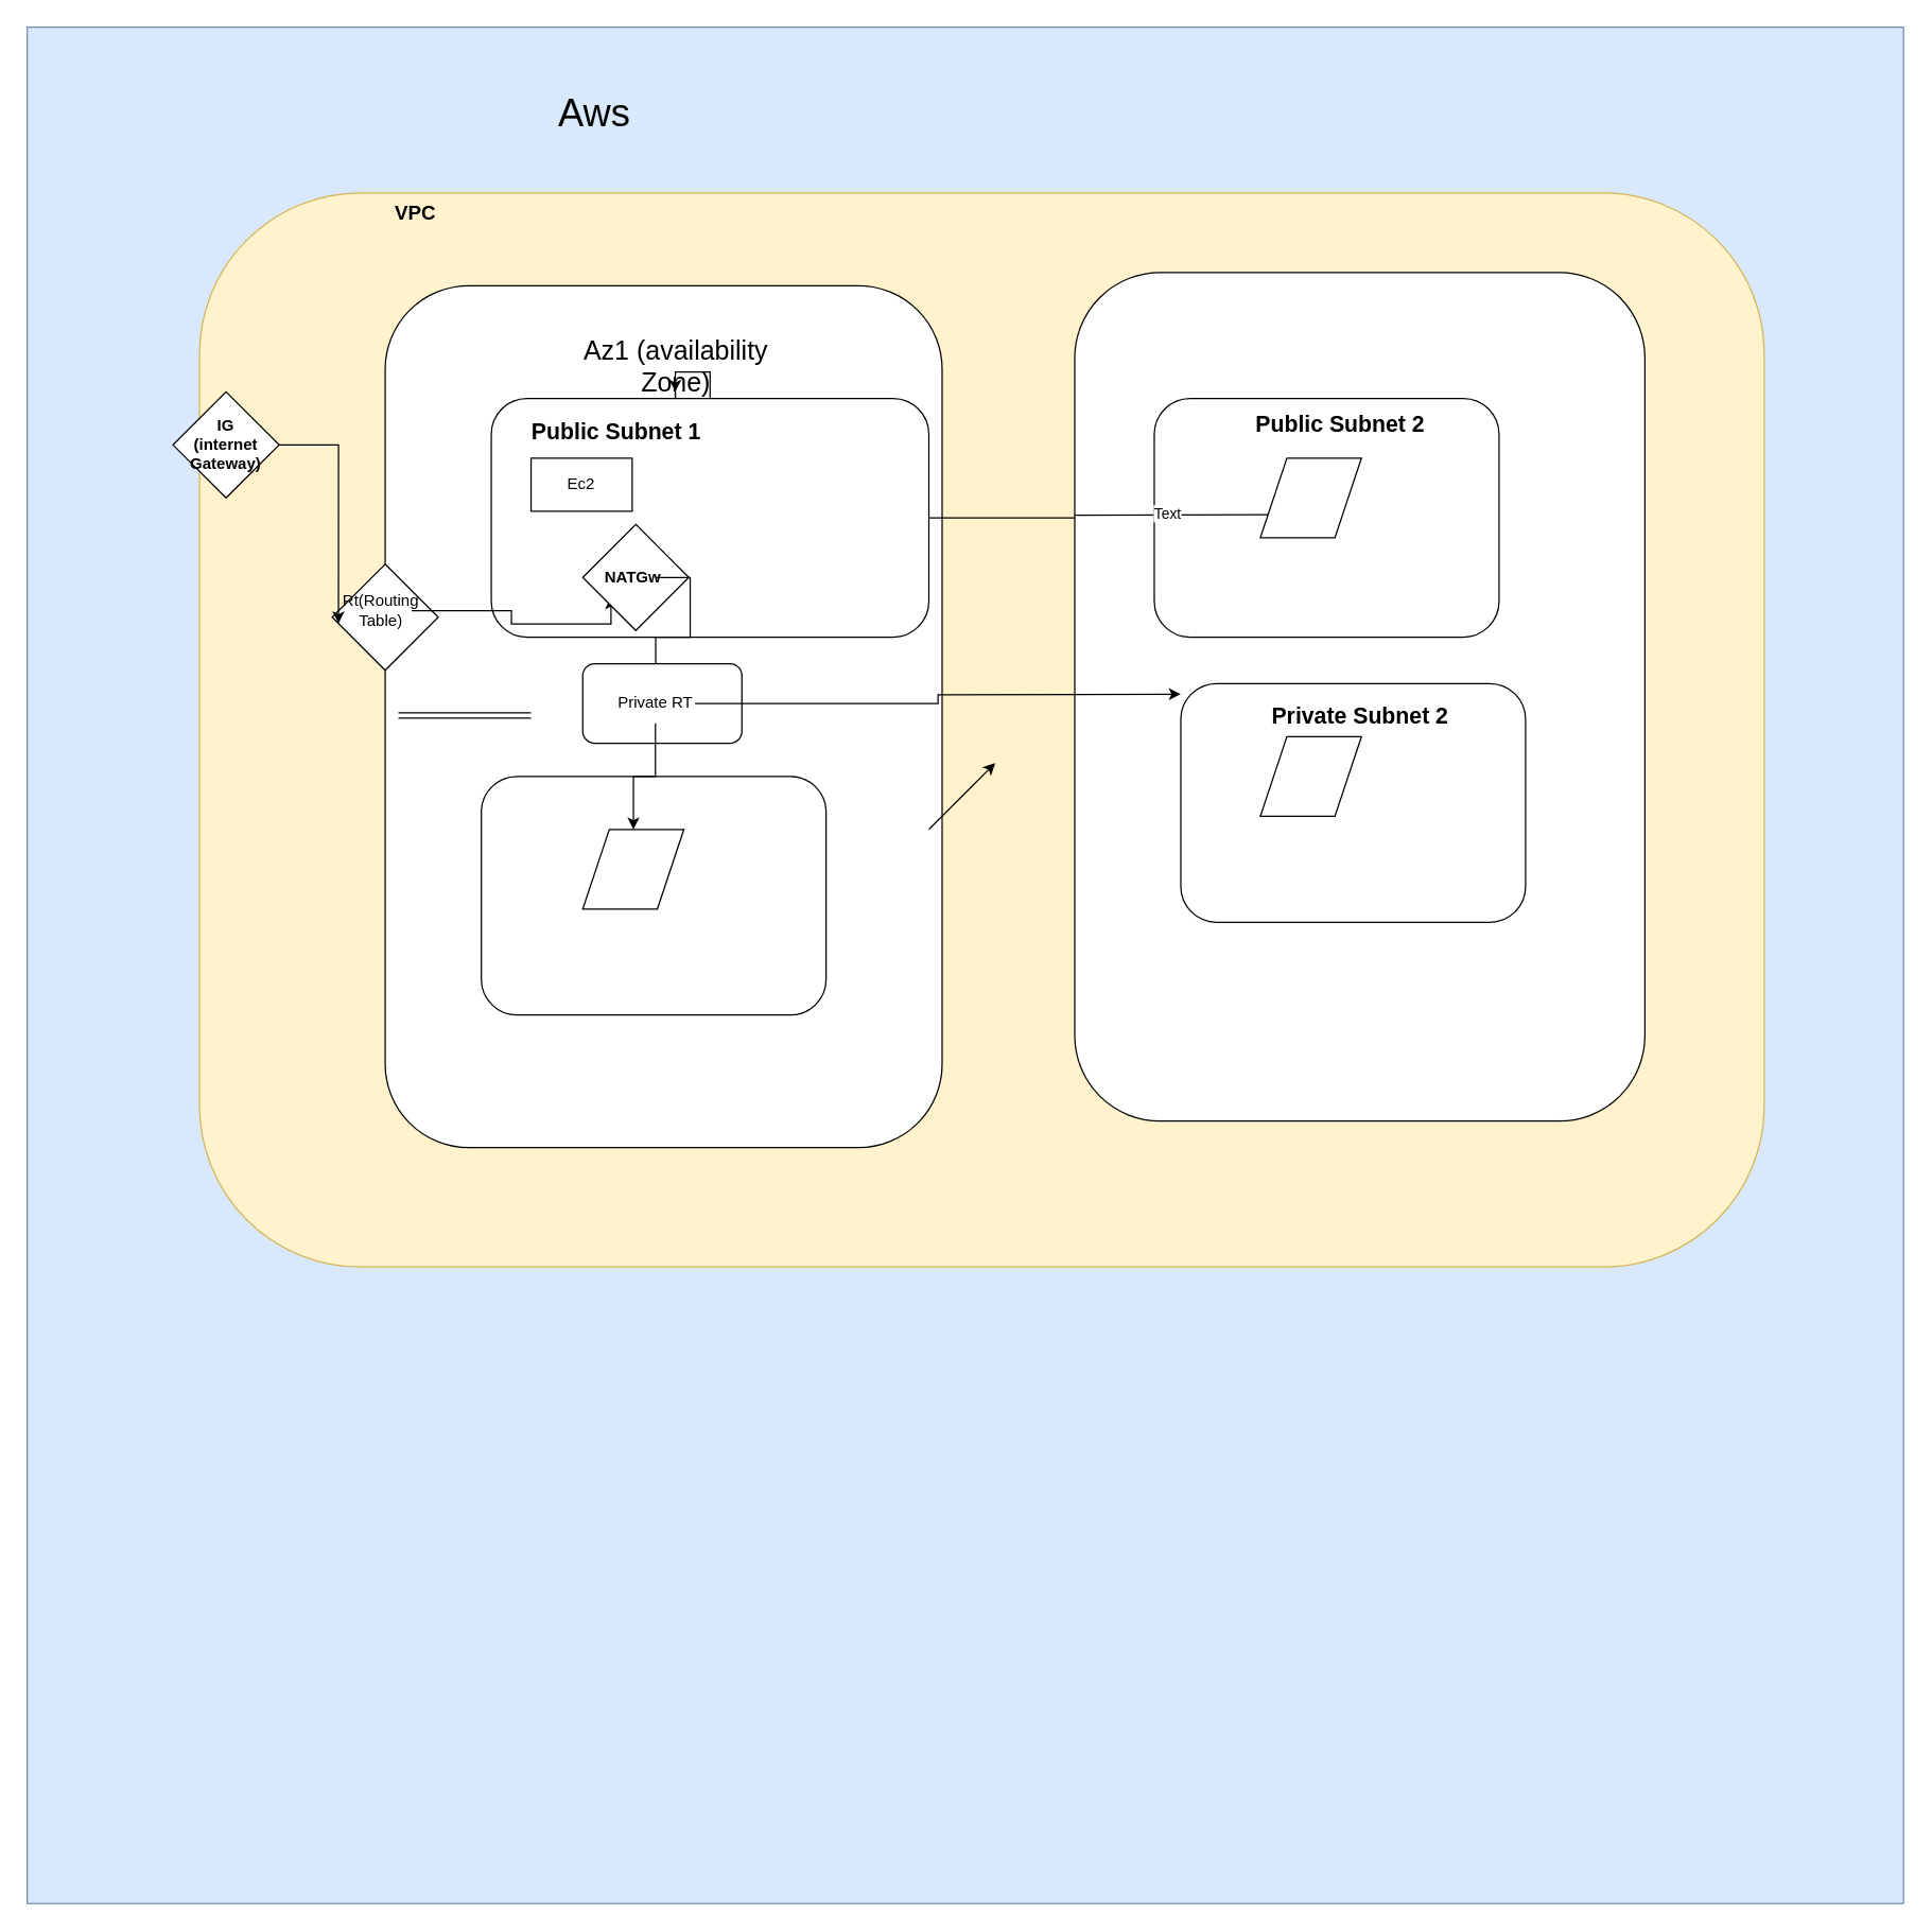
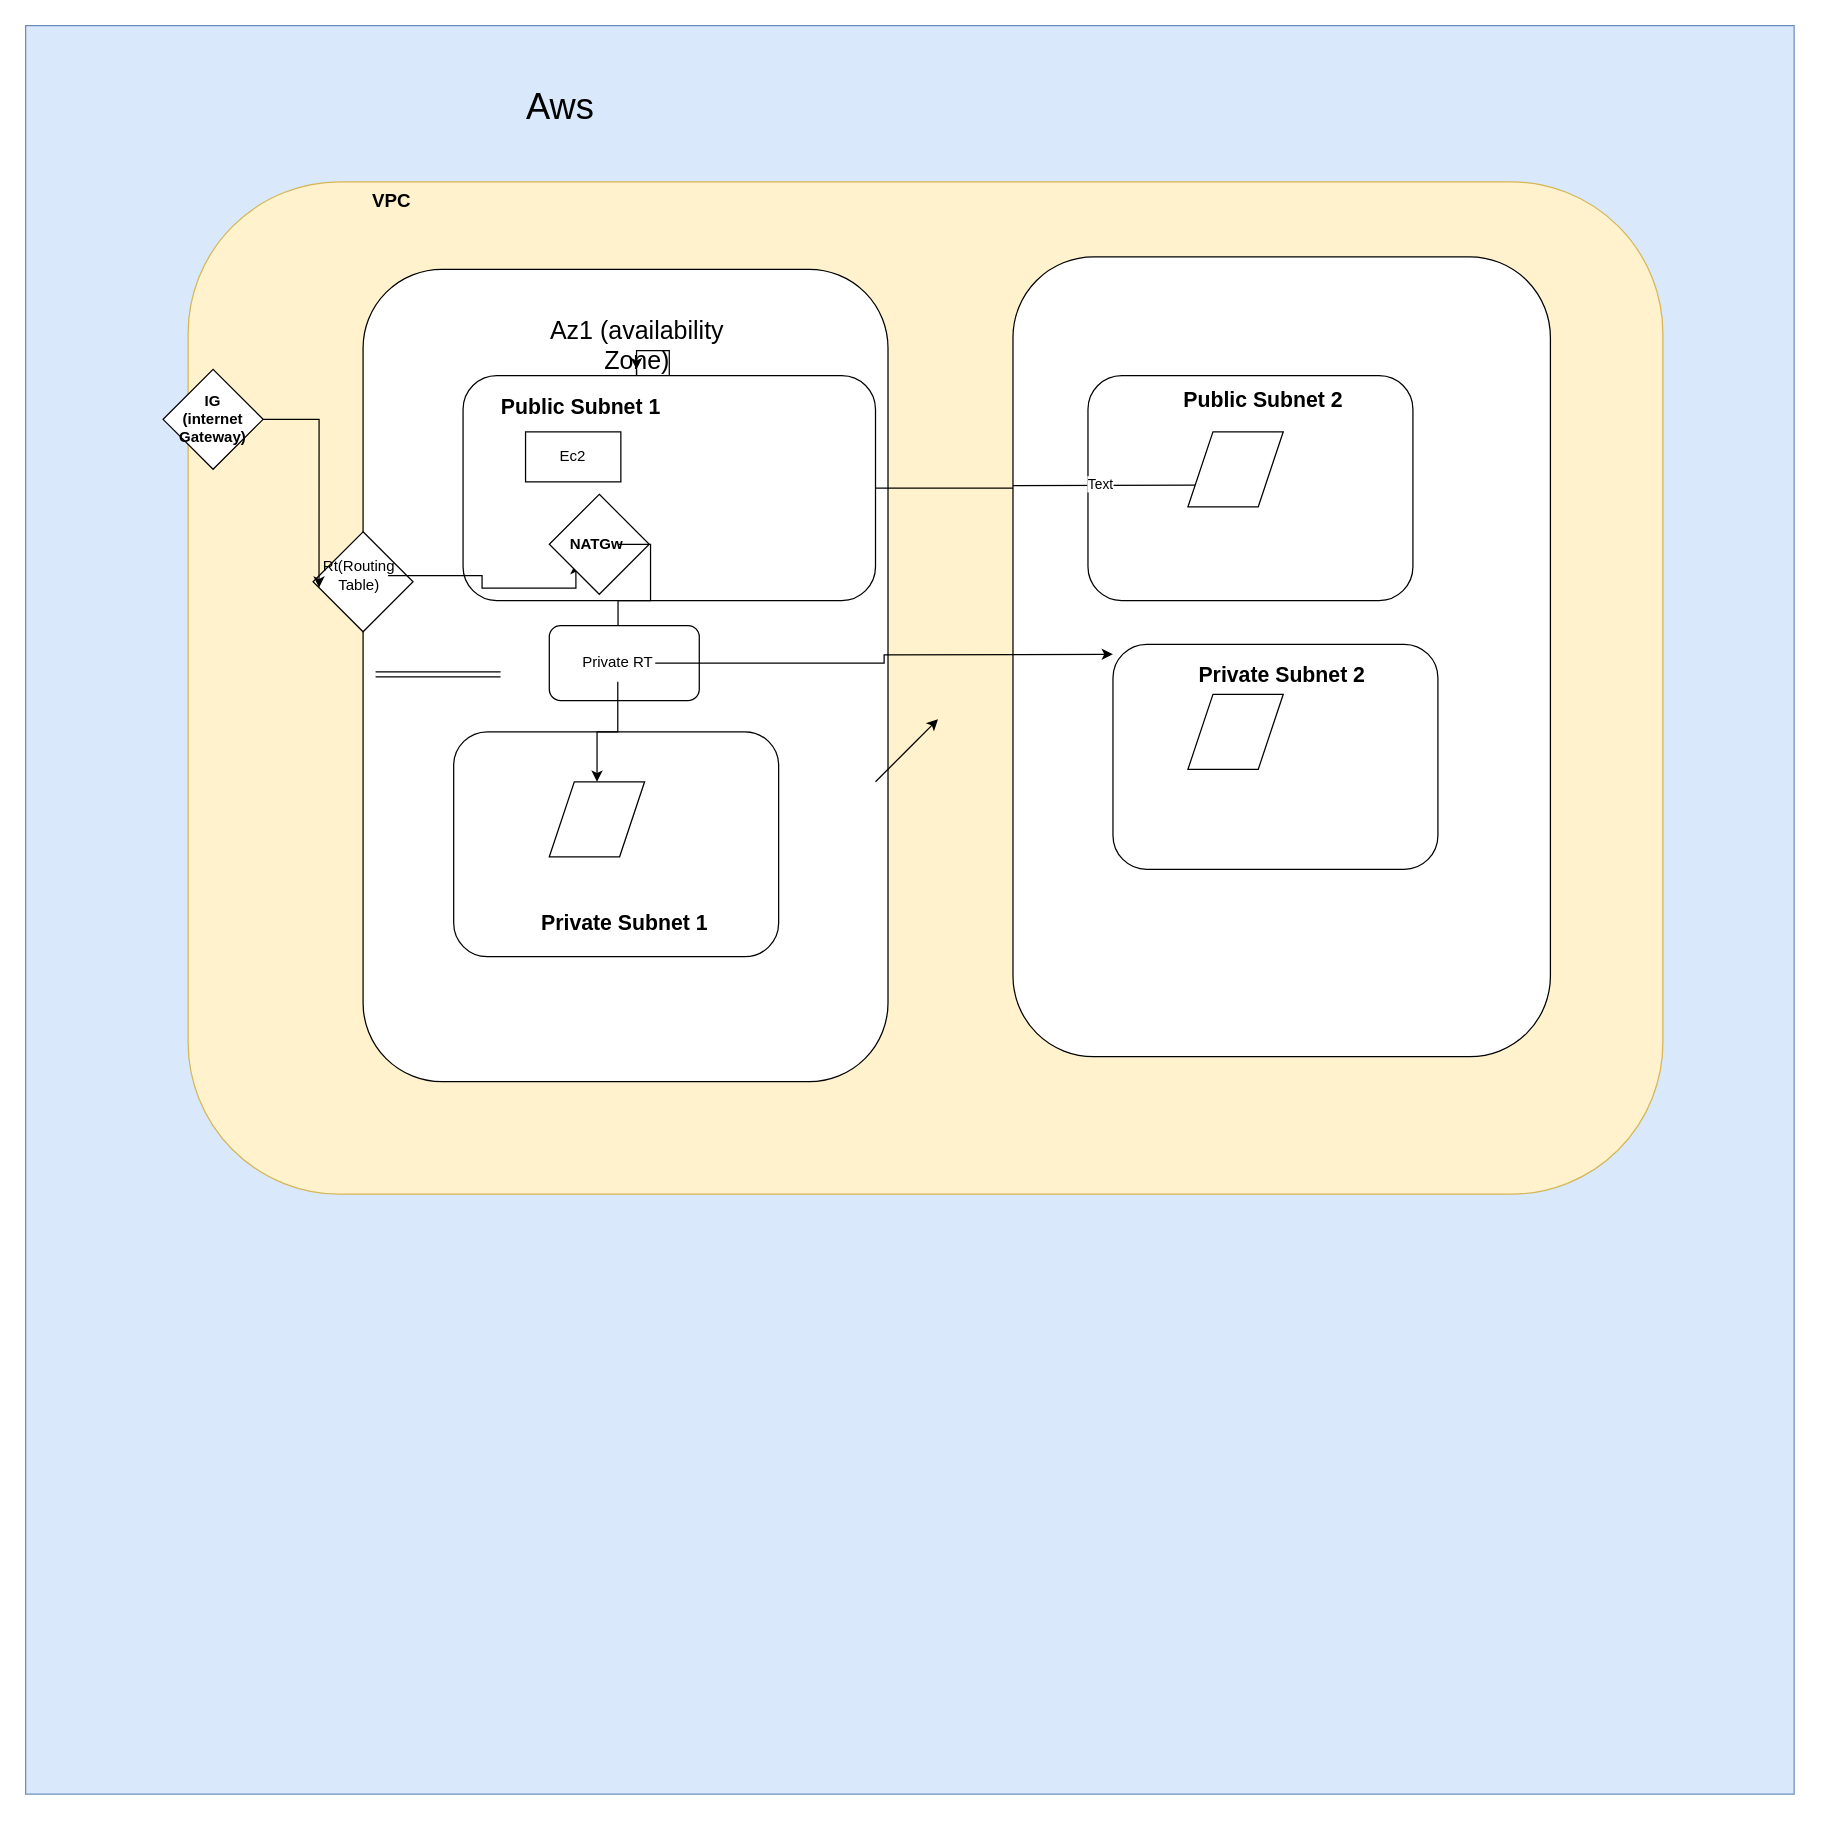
- <mxCell id="16" value="Ec2" style="shape=parallelogram;perimeter=parallelogramPerimeter;whiteSpace=wrap;html=1;fixedSize=1;size=-42.5;" vertex="1" parent="1"><mxGeometry x="400" y="345" width="76.25" height="40" as="geometry" /></mxCell>
+ <mxCell id="16" value="Ec2" style="shape=parallelogram;perimeter=parallelogramPerimeter;whiteSpace=wrap;html=1;fixedSize=1;size=-42.5;" vertex="1" parent="1"><mxGeometry x="420" y="345" width="76.25" height="40" as="geometry" /></mxCell>
+ <mxCell id="26" value="&lt;b style=&quot;font-size: 17px;&quot;&gt;&lt;br&gt;Private Subnet 1&lt;/b&gt;" style="text;html=1;strokeColor=none;fillColor=none;align=center;verticalAlign=middle;whiteSpace=wrap;rounded=0;" vertex="1" parent="1"><mxGeometry x="422.75" y="712.5" width="152.5" height="30" as="geometry" /></mxCell>
